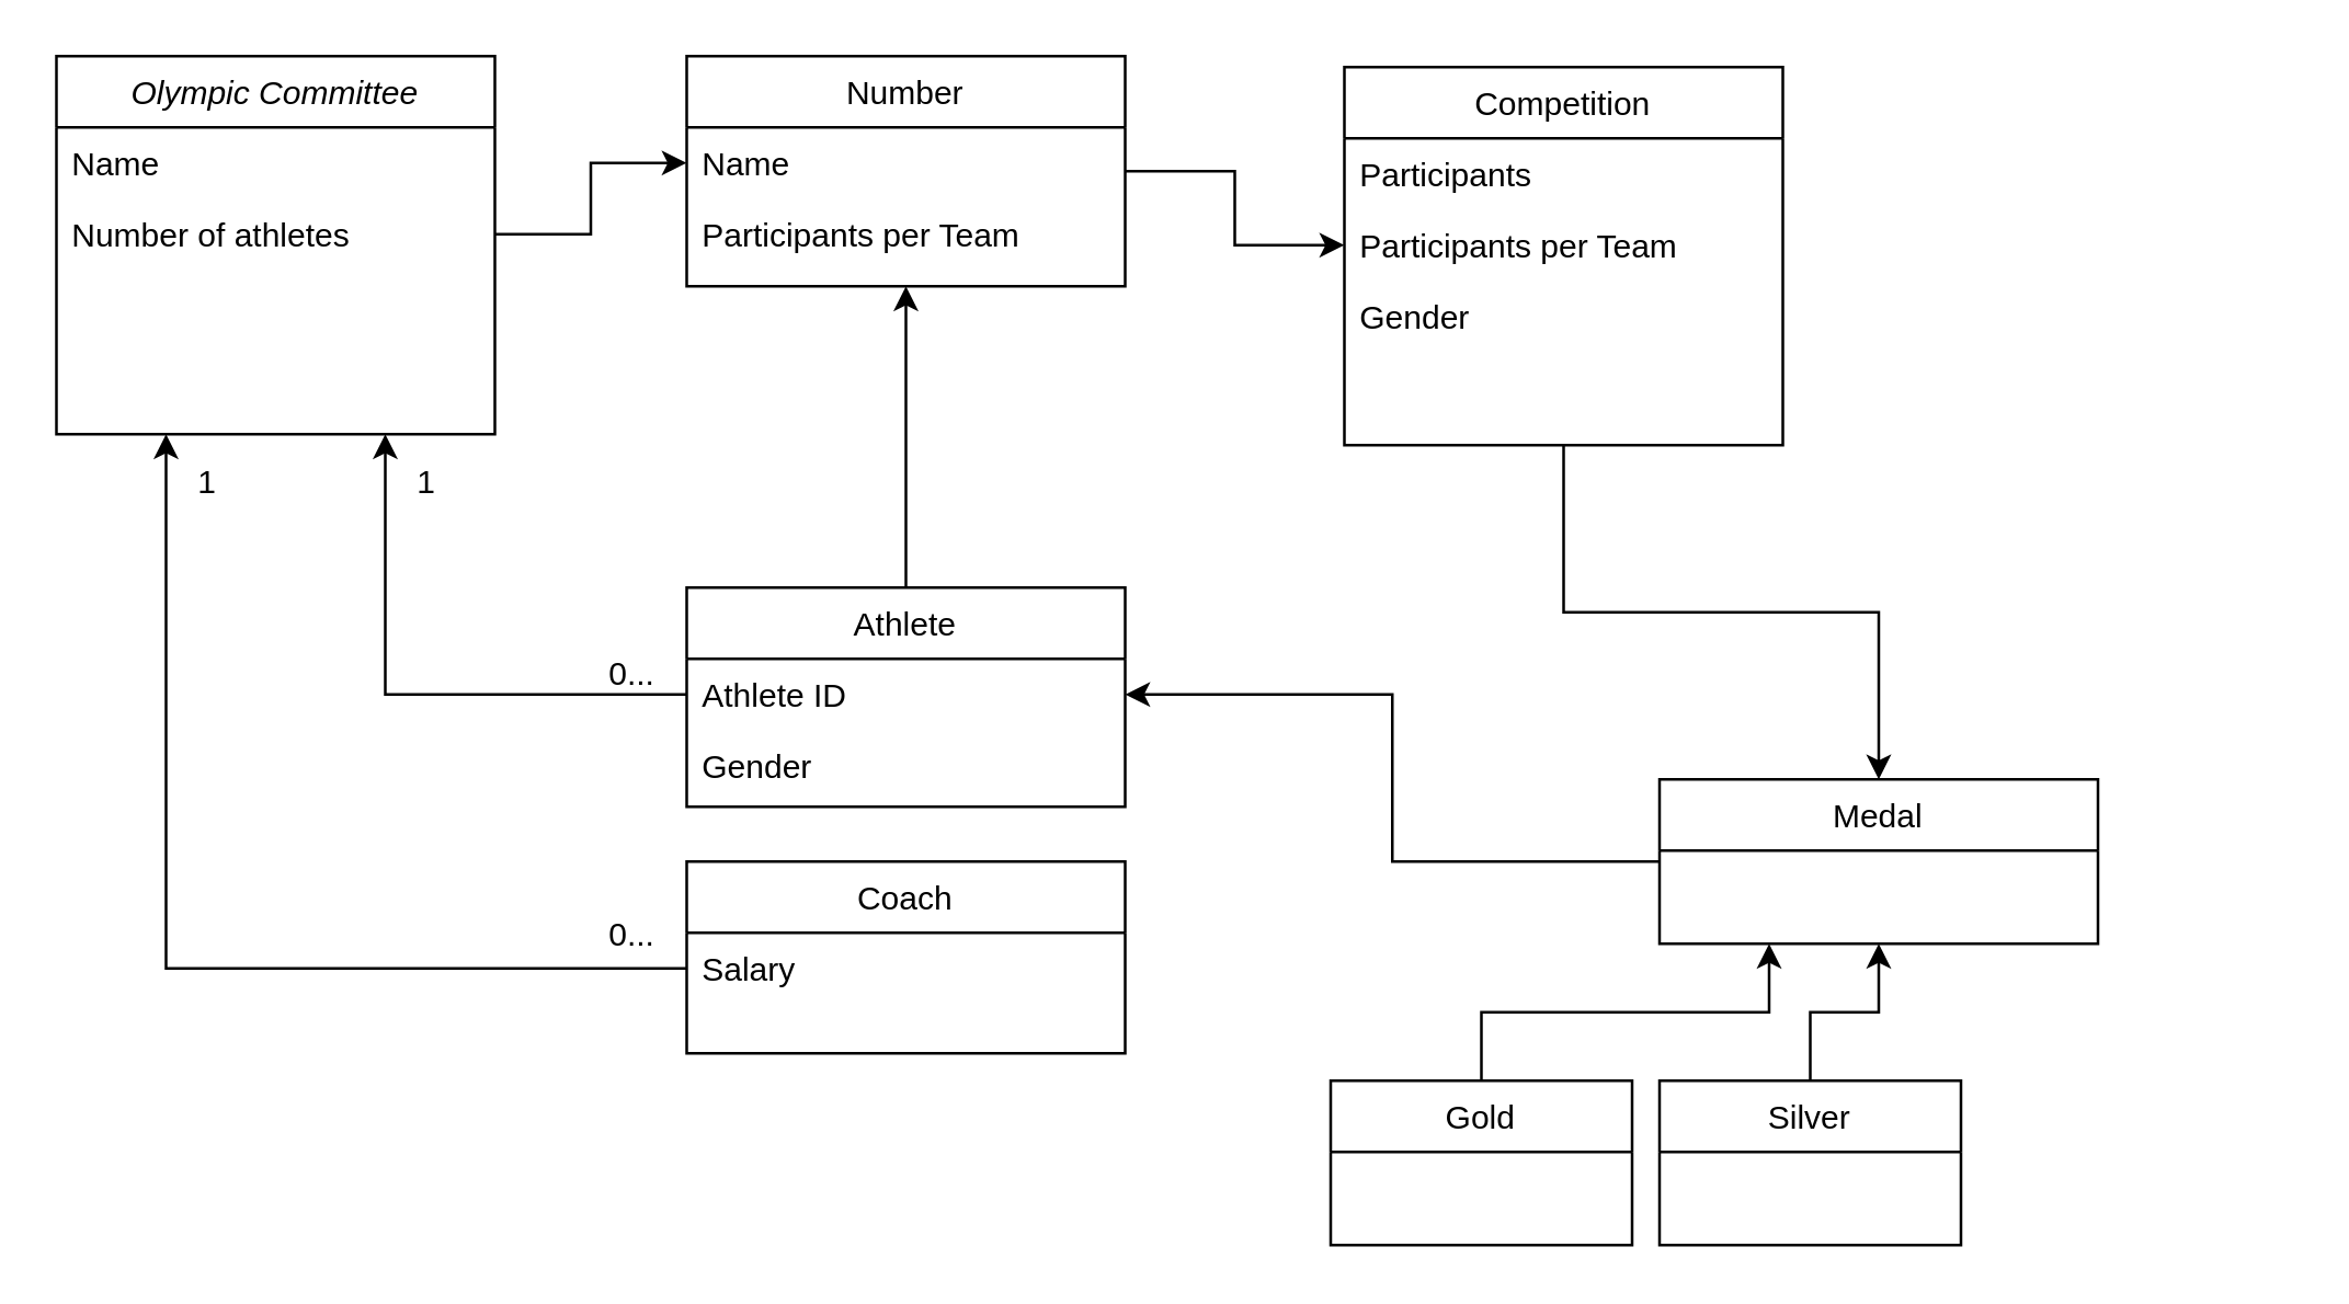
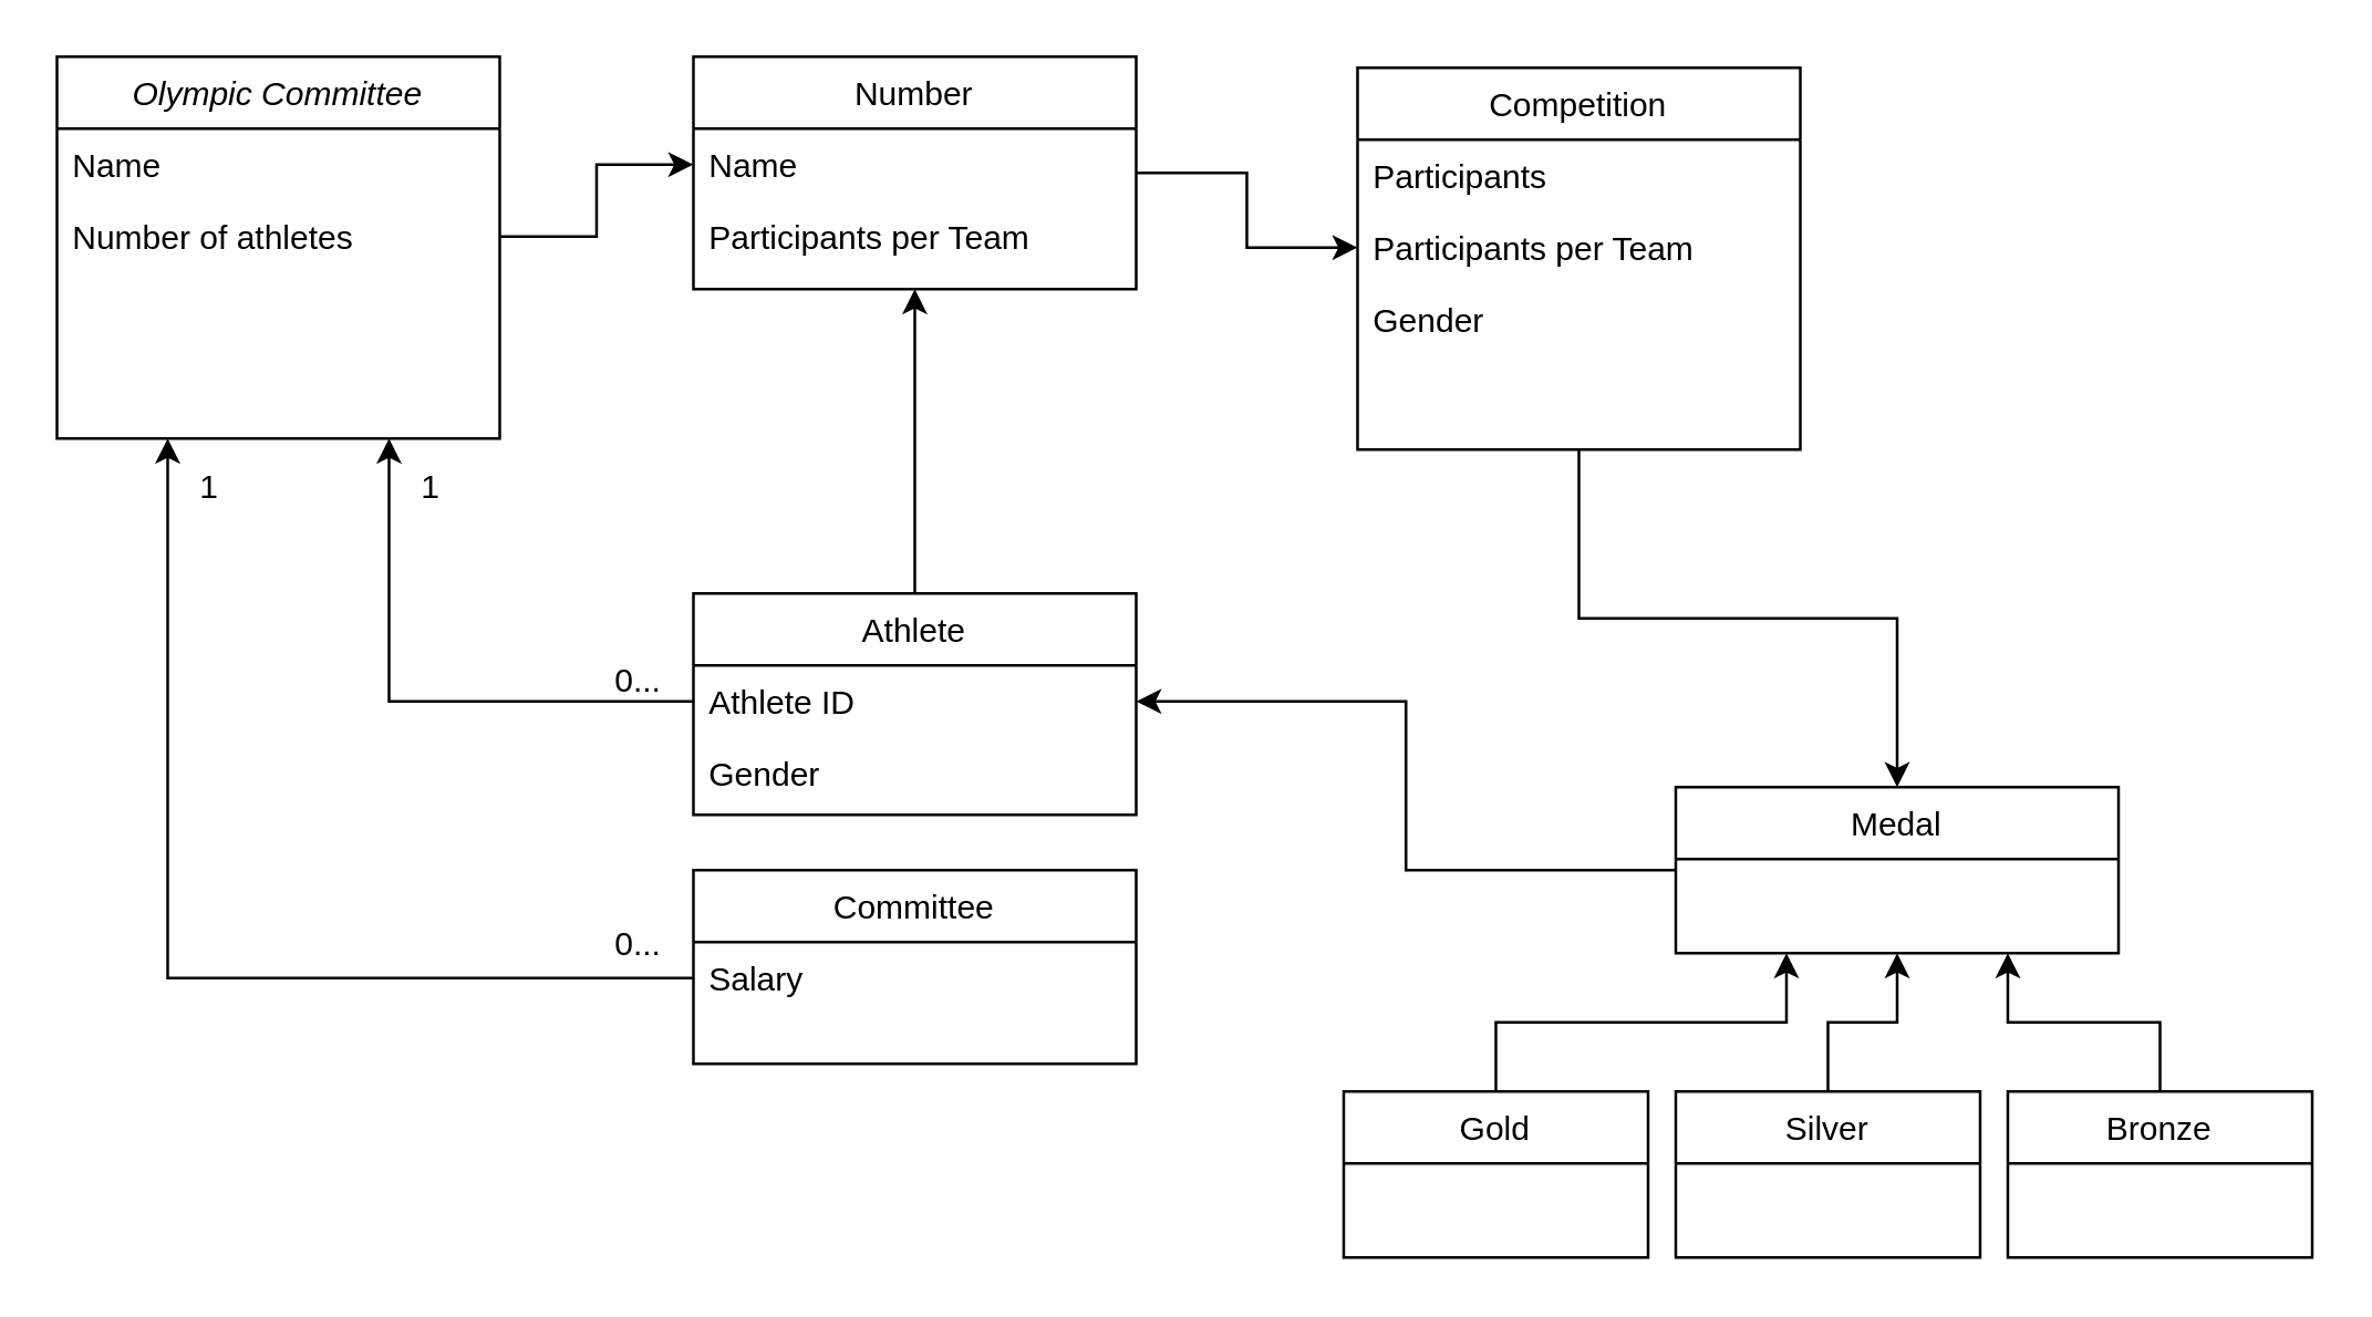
- <mxCell id="22" value="Coach" style="swimlane;fontStyle=0;align=center;verticalAlign=top;childLayout=stackLayout;horizontal=1;startSize=26;horizontalStack=0;resizeParent=1;resizeLast=0;collapsible=1;marginBottom=0;rounded=0;shadow=0;strokeWidth=1;" vertex="1" parent="1"><mxGeometry x="250" y="314" width="160" height="70" as="geometry"><mxRectangle x="340" y="380" width="170" height="26" as="alternateBounds" /></mxGeometry></mxCell>
+ <mxCell id="22" value="Committee" style="swimlane;fontStyle=0;align=center;verticalAlign=top;childLayout=stackLayout;horizontal=1;startSize=26;horizontalStack=0;resizeParent=1;resizeLast=0;collapsible=1;marginBottom=0;rounded=0;shadow=0;strokeWidth=1;" vertex="1" parent="1"><mxGeometry x="250" y="314" width="160" height="70" as="geometry"><mxRectangle x="340" y="380" width="170" height="26" as="alternateBounds" /></mxGeometry></mxCell>
+ <mxCell id="32" style="edgeStyle=orthogonalEdgeStyle;rounded=0;orthogonalLoop=1;jettySize=auto;html=1;exitX=0.5;exitY=0;exitDx=0;exitDy=0;entryX=0.75;entryY=1;entryDx=0;entryDy=0;" edge="1" parent="1" source="33" target="25"><mxGeometry relative="1" as="geometry" /></mxCell>
+ <mxCell id="33" value="Bronze" style="swimlane;fontStyle=0;align=center;verticalAlign=top;childLayout=stackLayout;horizontal=1;startSize=26;horizontalStack=0;resizeParent=1;resizeLast=0;collapsible=1;marginBottom=0;rounded=0;shadow=0;strokeWidth=1;" vertex="1" parent="1"><mxGeometry x="725" y="394" width="110" height="60" as="geometry"><mxRectangle x="340" y="380" width="170" height="26" as="alternateBounds" /></mxGeometry></mxCell>
